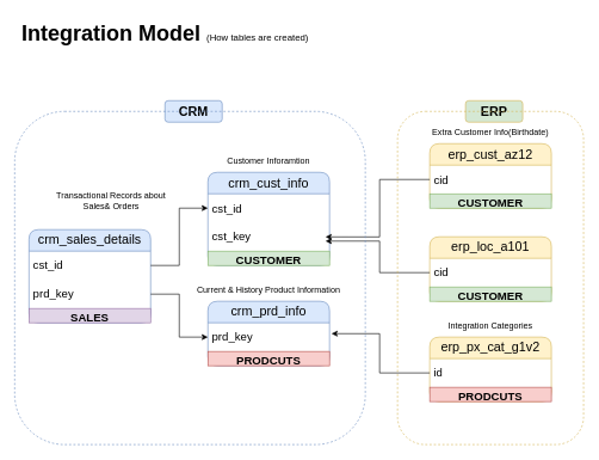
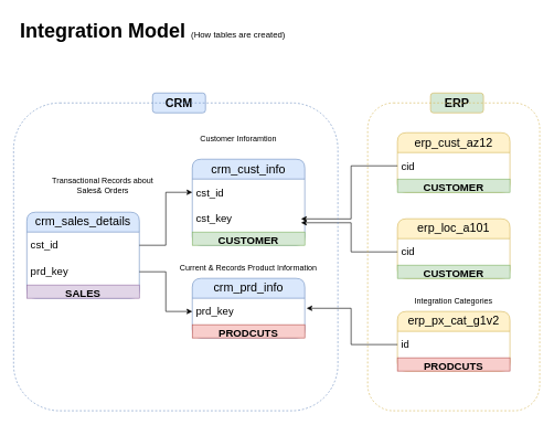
- <mxCell id="22" value="Extra Customer Info(Birthdate&lt;span style=&quot;background-color: transparent; color: light-dark(rgb(0, 0, 0), rgb(255, 255, 255));&quot;&gt;)&lt;/span&gt;" style="text;html=1;align=center;verticalAlign=middle;whiteSpace=wrap;rounded=0;fontSize=12;" parent="1" vertex="1"><mxGeometry x="580" y="170" width="210" height="30" as="geometry" /></mxCell>
- <mxCell id="7" value="Customer Inforamtion" style="text;html=1;align=center;verticalAlign=middle;whiteSpace=wrap;rounded=0;fontSize=12;" parent="1" vertex="1"><mxGeometry x="290" y="210" width="170" height="30" as="geometry" /></mxCell>
+ <mxCell id="7" value="Customer Inforamtion" style="text;html=1;align=center;verticalAlign=middle;whiteSpace=wrap;rounded=0;fontSize=12;" parent="1" vertex="1"><mxGeometry x="275" y="195" width="170" height="30" as="geometry" /></mxCell>
- <mxCell id="11" value="Current &amp;amp; History Product Information" style="text;html=1;align=center;verticalAlign=middle;whiteSpace=wrap;rounded=0;fontSize=12;" parent="1" vertex="1"><mxGeometry x="270" y="390" width="210" height="30" as="geometry" /></mxCell>
+ <mxCell id="11" value="Current &amp;amp; Records Product Information" style="text;html=1;align=center;verticalAlign=middle;whiteSpace=wrap;rounded=0;fontSize=12;" parent="1" vertex="1"><mxGeometry x="270" y="390" width="210" height="30" as="geometry" /></mxCell>
